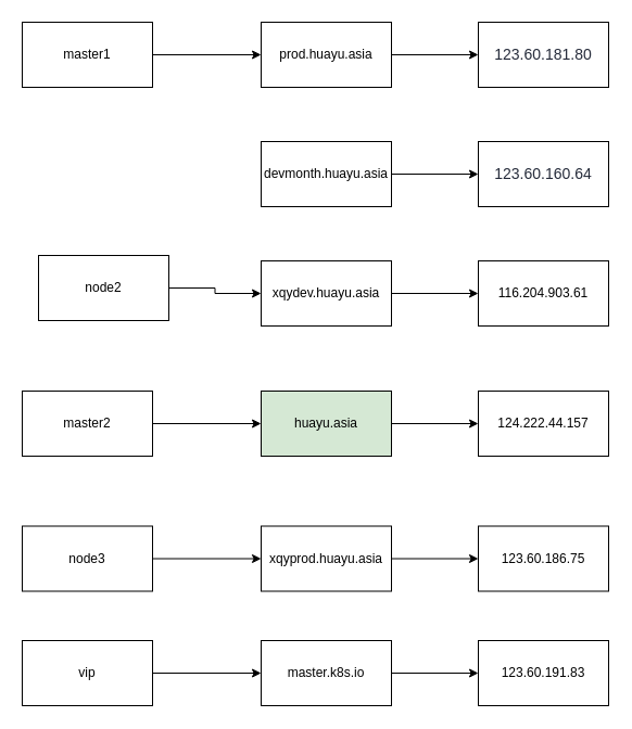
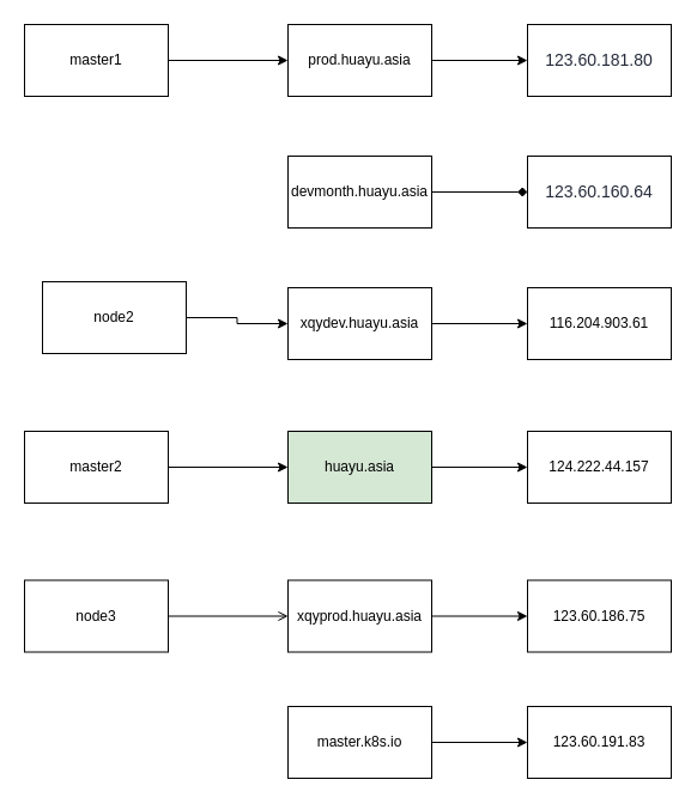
- <mxCell id="23" style="edgeStyle=orthogonalEdgeStyle;rounded=0;orthogonalLoop=1;jettySize=auto;html=1;" edge="1" parent="2" source="10" target="18"><mxGeometry relative="1" as="geometry" /></mxCell>
+ <mxCell id="23" style="edgeStyle=orthogonalEdgeStyle;rounded=0;orthogonalLoop=1;jettySize=auto;html=1;endArrow=diamond;" edge="1" parent="2" source="10" target="18"><mxGeometry relative="1" as="geometry" /></mxCell>
- <mxCell id="16" style="edgeStyle=orthogonalEdgeStyle;rounded=0;orthogonalLoop=1;jettySize=auto;html=1;" edge="1" parent="3" source="7" target="15"><mxGeometry relative="1" as="geometry" /></mxCell>
+ <mxCell id="16" style="edgeStyle=orthogonalEdgeStyle;rounded=0;orthogonalLoop=1;jettySize=auto;html=1;endArrow=open;" edge="1" parent="3" source="7" target="15"><mxGeometry relative="1" as="geometry" /></mxCell>
- <mxCell id="28" value="vip" style="rounded=0;whiteSpace=wrap;html=1;" vertex="1" parent="1"><mxGeometry x="20" y="590" width="120" height="60" as="geometry" /></mxCell>
- <mxCell id="27" style="edgeStyle=orthogonalEdgeStyle;rounded=0;orthogonalLoop=1;jettySize=auto;html=1;entryX=0;entryY=0.5;entryDx=0;entryDy=0;" edge="1" parent="1" source="28" target="30"><mxGeometry relative="1" as="geometry" /></mxCell>
